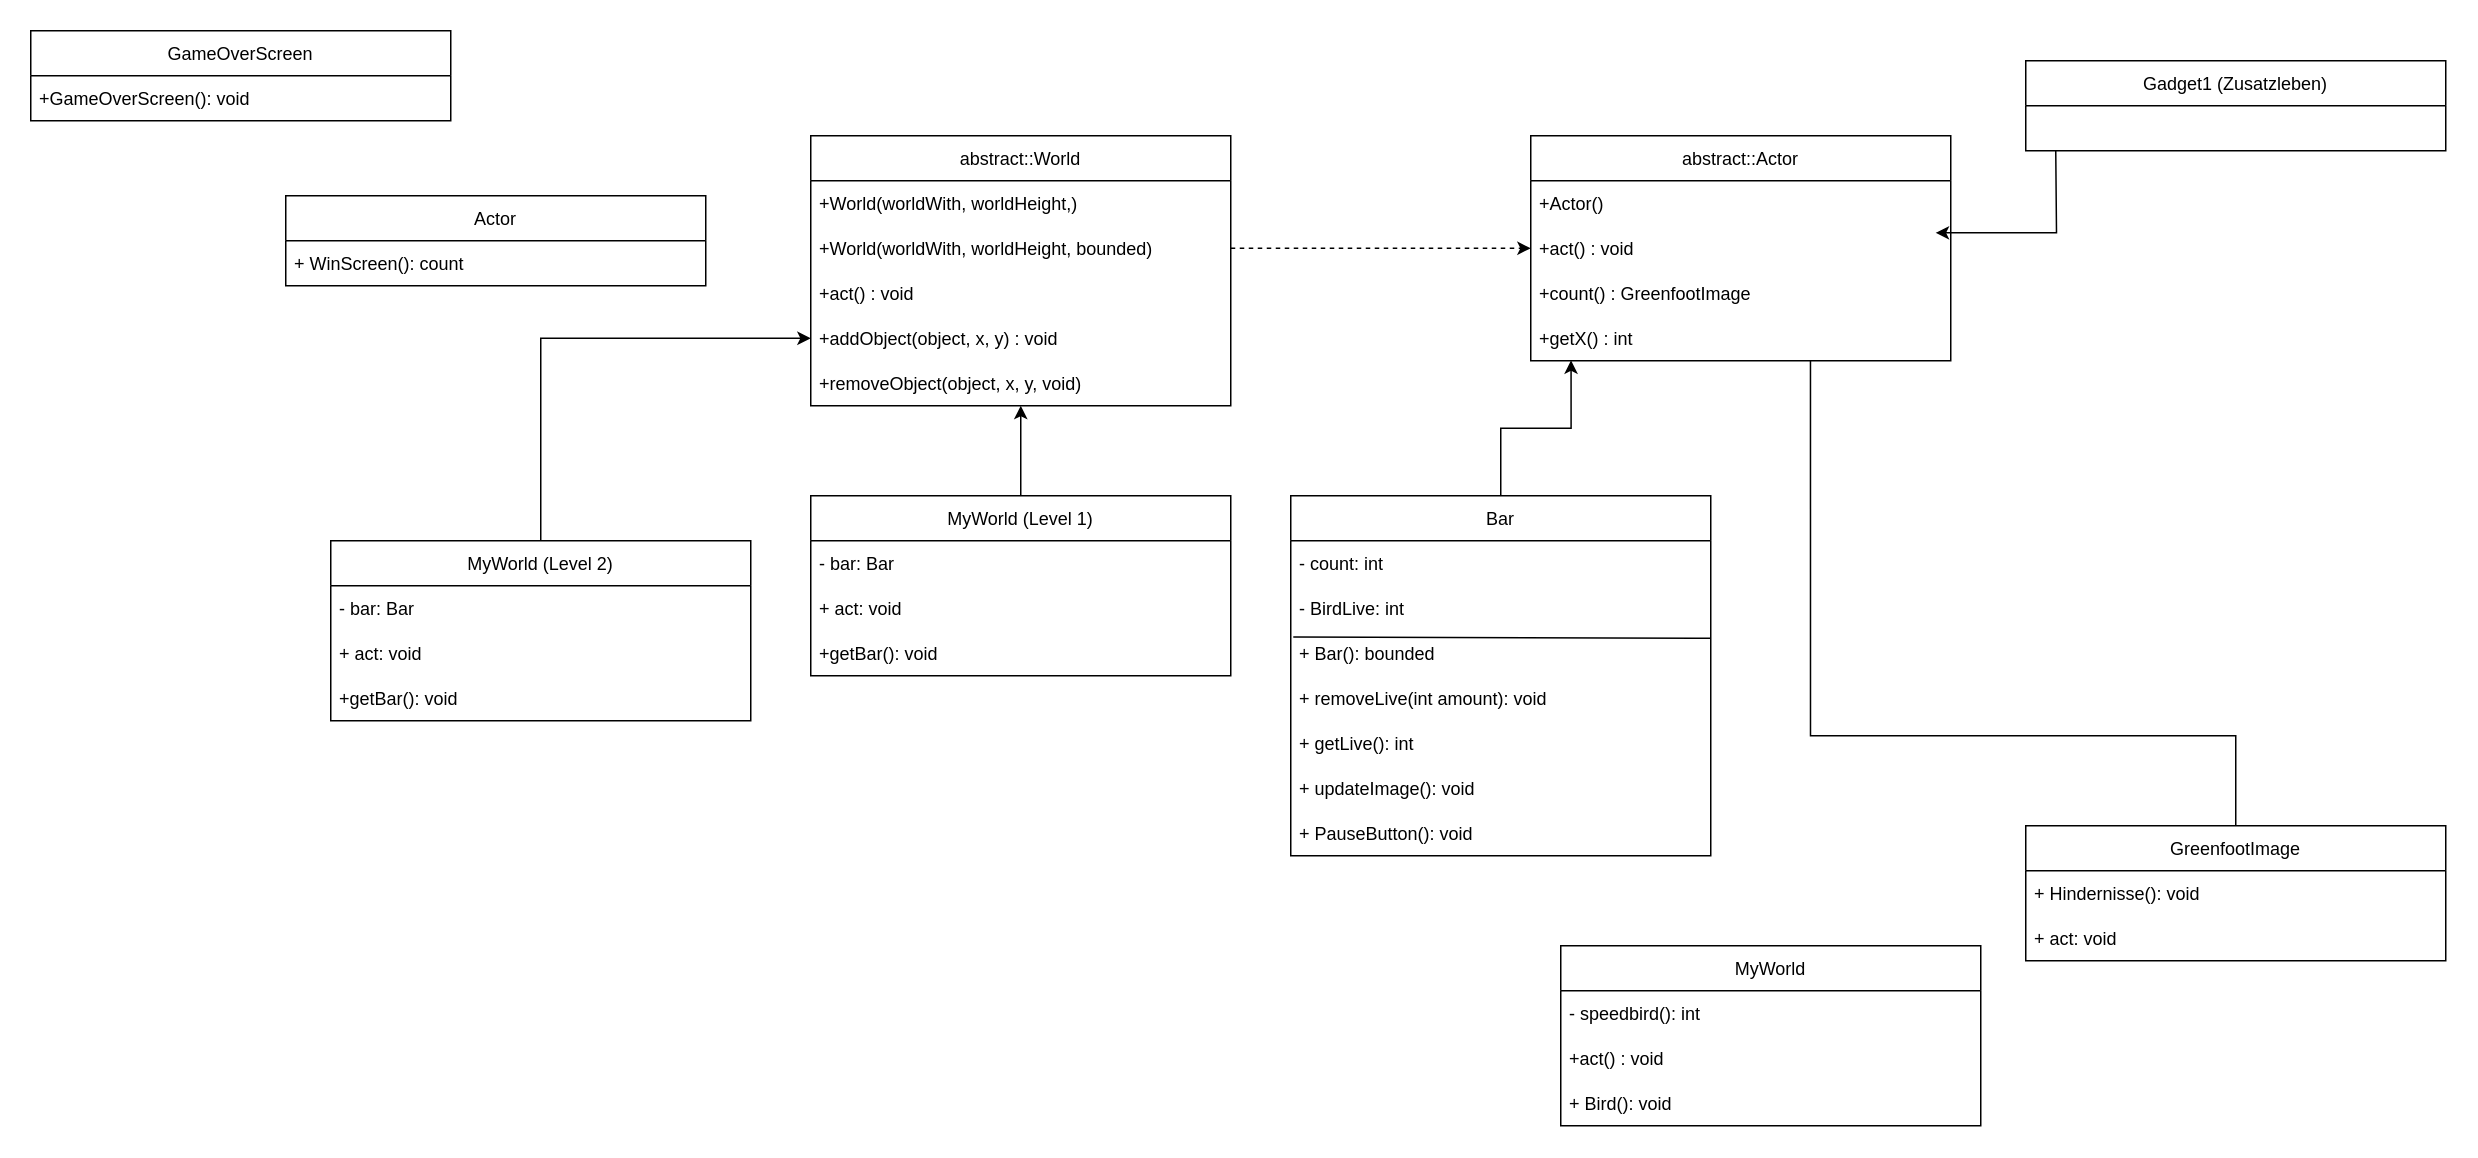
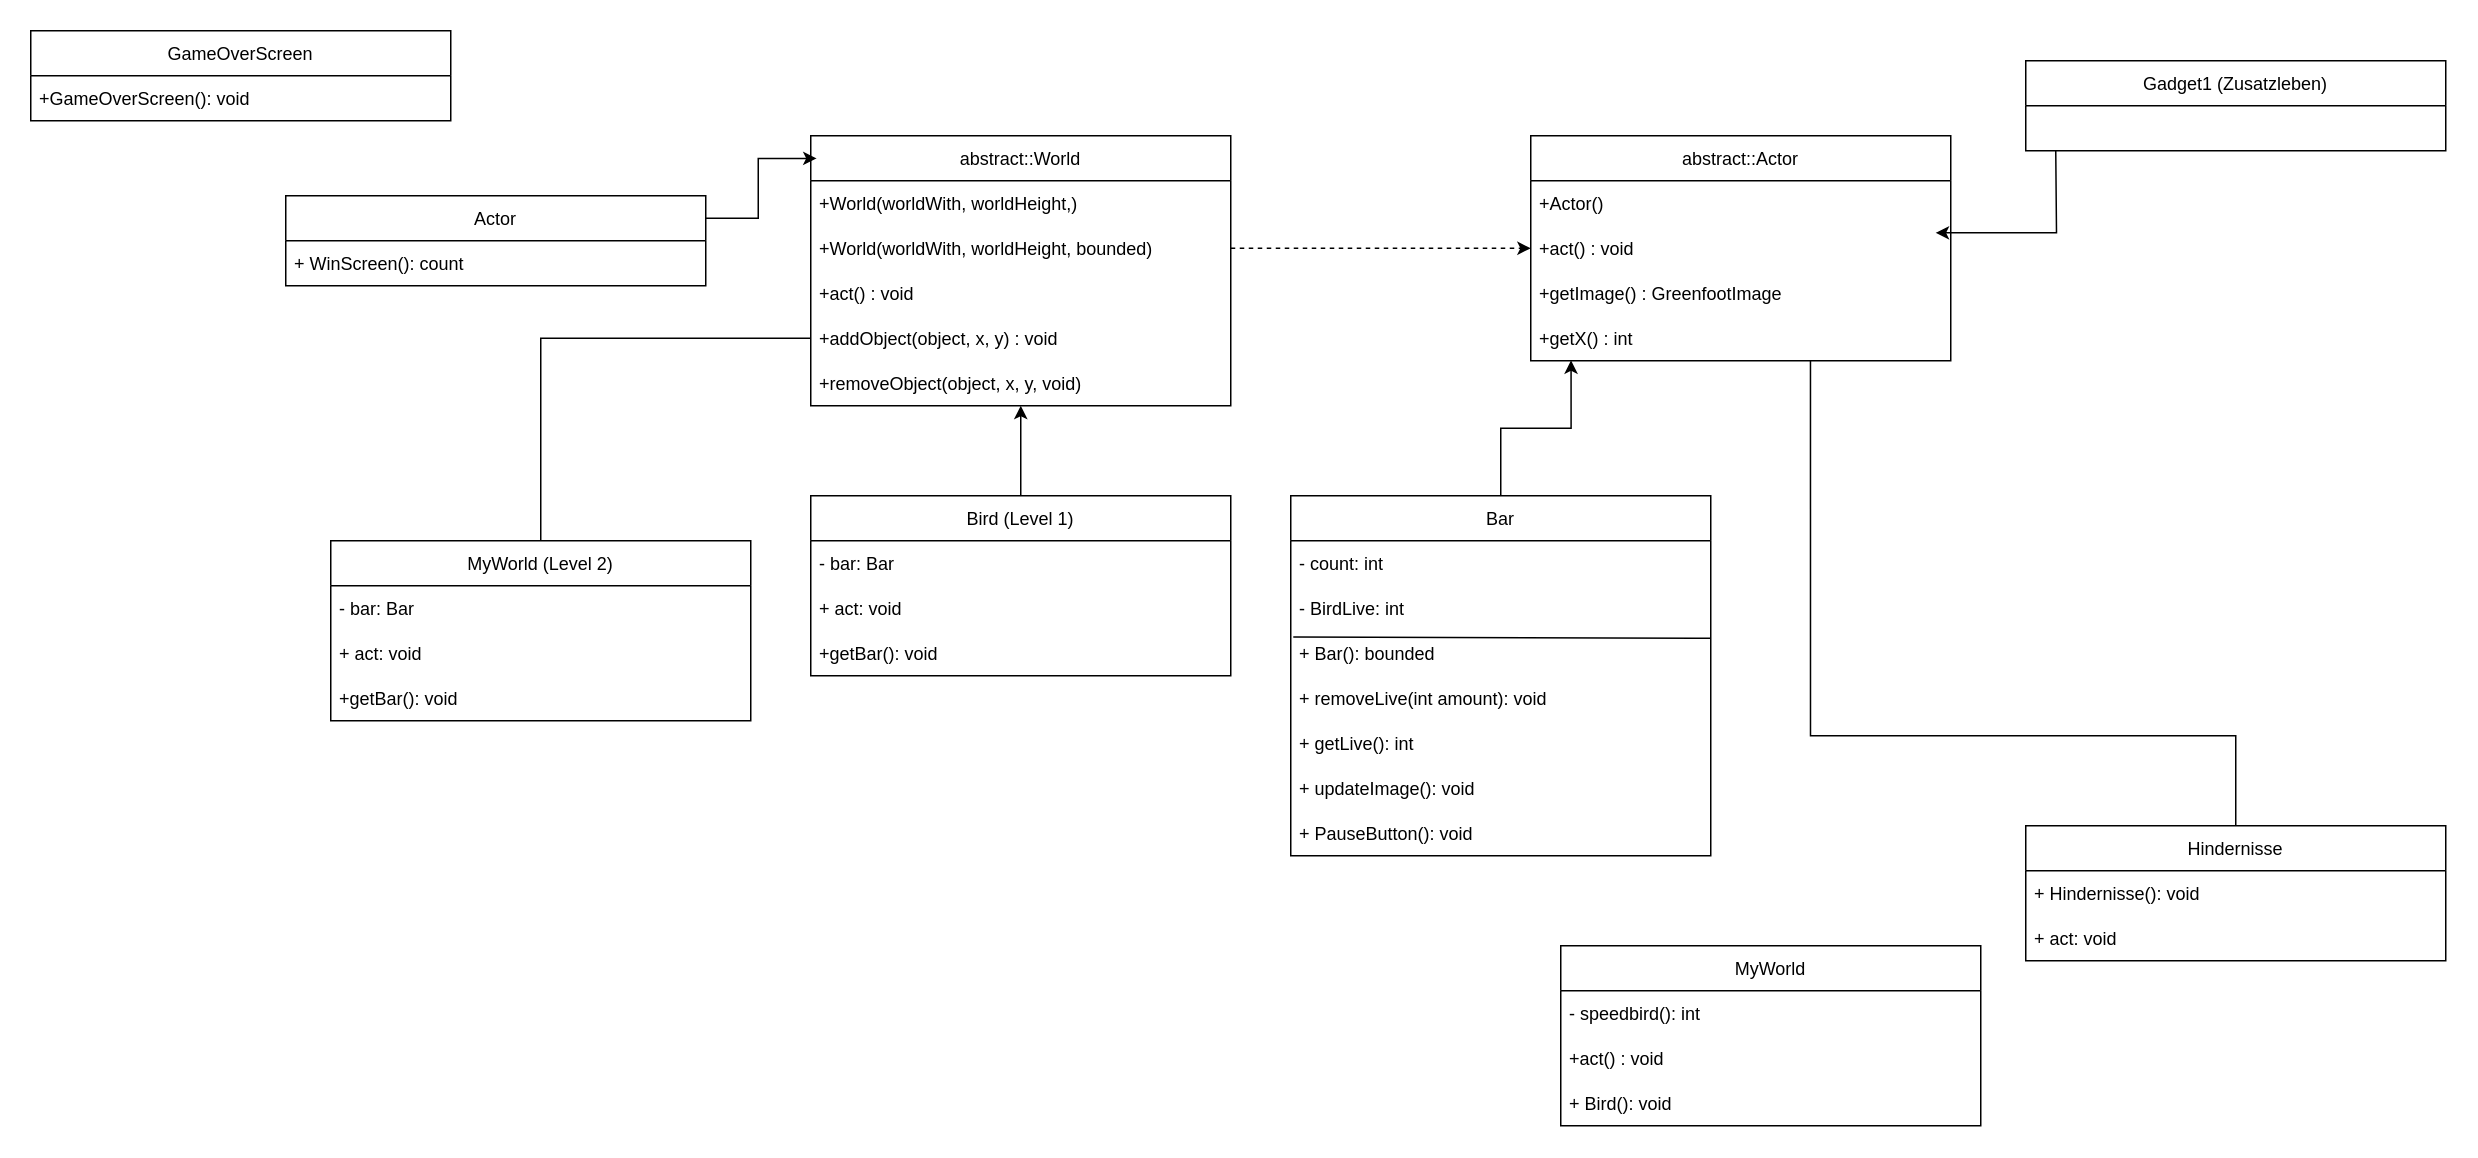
+ <mxCell id="39" style="edgeStyle=orthogonalEdgeStyle;rounded=0;orthogonalLoop=1;jettySize=auto;html=1;exitX=1;exitY=0.25;exitDx=0;exitDy=0;entryX=0.014;entryY=0.084;entryDx=0;entryDy=0;entryPerimeter=0;" parent="1" source="40" target="2" edge="1"><mxGeometry relative="1" as="geometry" /></mxCell>
- <mxCell id="16" value="+count() : GreenfootImage" style="text;strokeColor=none;fillColor=none;align=left;verticalAlign=middle;spacingLeft=4;spacingRight=4;overflow=hidden;points=[[0,0.5],[1,0.5]];portConstraint=eastwest;rotatable=0;" parent="13" vertex="1"><mxGeometry y="90" width="280" height="30" as="geometry" /></mxCell>
+ <mxCell id="16" value="+getImage() : GreenfootImage" style="text;strokeColor=none;fillColor=none;align=left;verticalAlign=middle;spacingLeft=4;spacingRight=4;overflow=hidden;points=[[0,0.5],[1,0.5]];portConstraint=eastwest;rotatable=0;" parent="13" vertex="1"><mxGeometry y="90" width="280" height="30" as="geometry" /></mxCell>
- <mxCell id="43" style="edgeStyle=orthogonalEdgeStyle;rounded=0;orthogonalLoop=1;jettySize=auto;html=1;exitX=0.5;exitY=0;exitDx=0;exitDy=0;entryX=0;entryY=0.5;entryDx=0;entryDy=0;" edge="1" parent="1" source="44" target="6"><mxGeometry relative="1" as="geometry" /></mxCell>
+ <mxCell id="43" style="edgeStyle=orthogonalEdgeStyle;rounded=0;orthogonalLoop=1;jettySize=auto;html=1;exitX=0.5;exitY=0;exitDx=0;exitDy=0;entryX=0;entryY=0.5;entryDx=0;entryDy=0;endArrow=none;" edge="1" parent="1" source="44" target="6"><mxGeometry relative="1" as="geometry" /></mxCell>
- <mxCell id="9" value="MyWorld (Level 1)" style="swimlane;fontStyle=0;childLayout=stackLayout;horizontal=1;startSize=30;horizontalStack=0;resizeParent=1;resizeParentMax=0;resizeLast=0;collapsible=1;marginBottom=0;" parent="1" vertex="1"><mxGeometry x="540" y="330" width="280" height="120" as="geometry" /></mxCell>
+ <mxCell id="9" value="Bird (Level 1)" style="swimlane;fontStyle=0;childLayout=stackLayout;horizontal=1;startSize=30;horizontalStack=0;resizeParent=1;resizeParentMax=0;resizeLast=0;collapsible=1;marginBottom=0;" parent="1" vertex="1"><mxGeometry x="540" y="330" width="280" height="120" as="geometry" /></mxCell>
- <mxCell id="34" value="GreenfootImage" style="swimlane;fontStyle=0;childLayout=stackLayout;horizontal=1;startSize=30;horizontalStack=0;resizeParent=1;resizeParentMax=0;resizeLast=0;collapsible=1;marginBottom=0;" parent="1" vertex="1"><mxGeometry x="1350" y="550" width="280" height="90" as="geometry" /></mxCell>
+ <mxCell id="34" value="Hindernisse" style="swimlane;fontStyle=0;childLayout=stackLayout;horizontal=1;startSize=30;horizontalStack=0;resizeParent=1;resizeParentMax=0;resizeLast=0;collapsible=1;marginBottom=0;" parent="1" vertex="1"><mxGeometry x="1350" y="550" width="280" height="90" as="geometry" /></mxCell>
